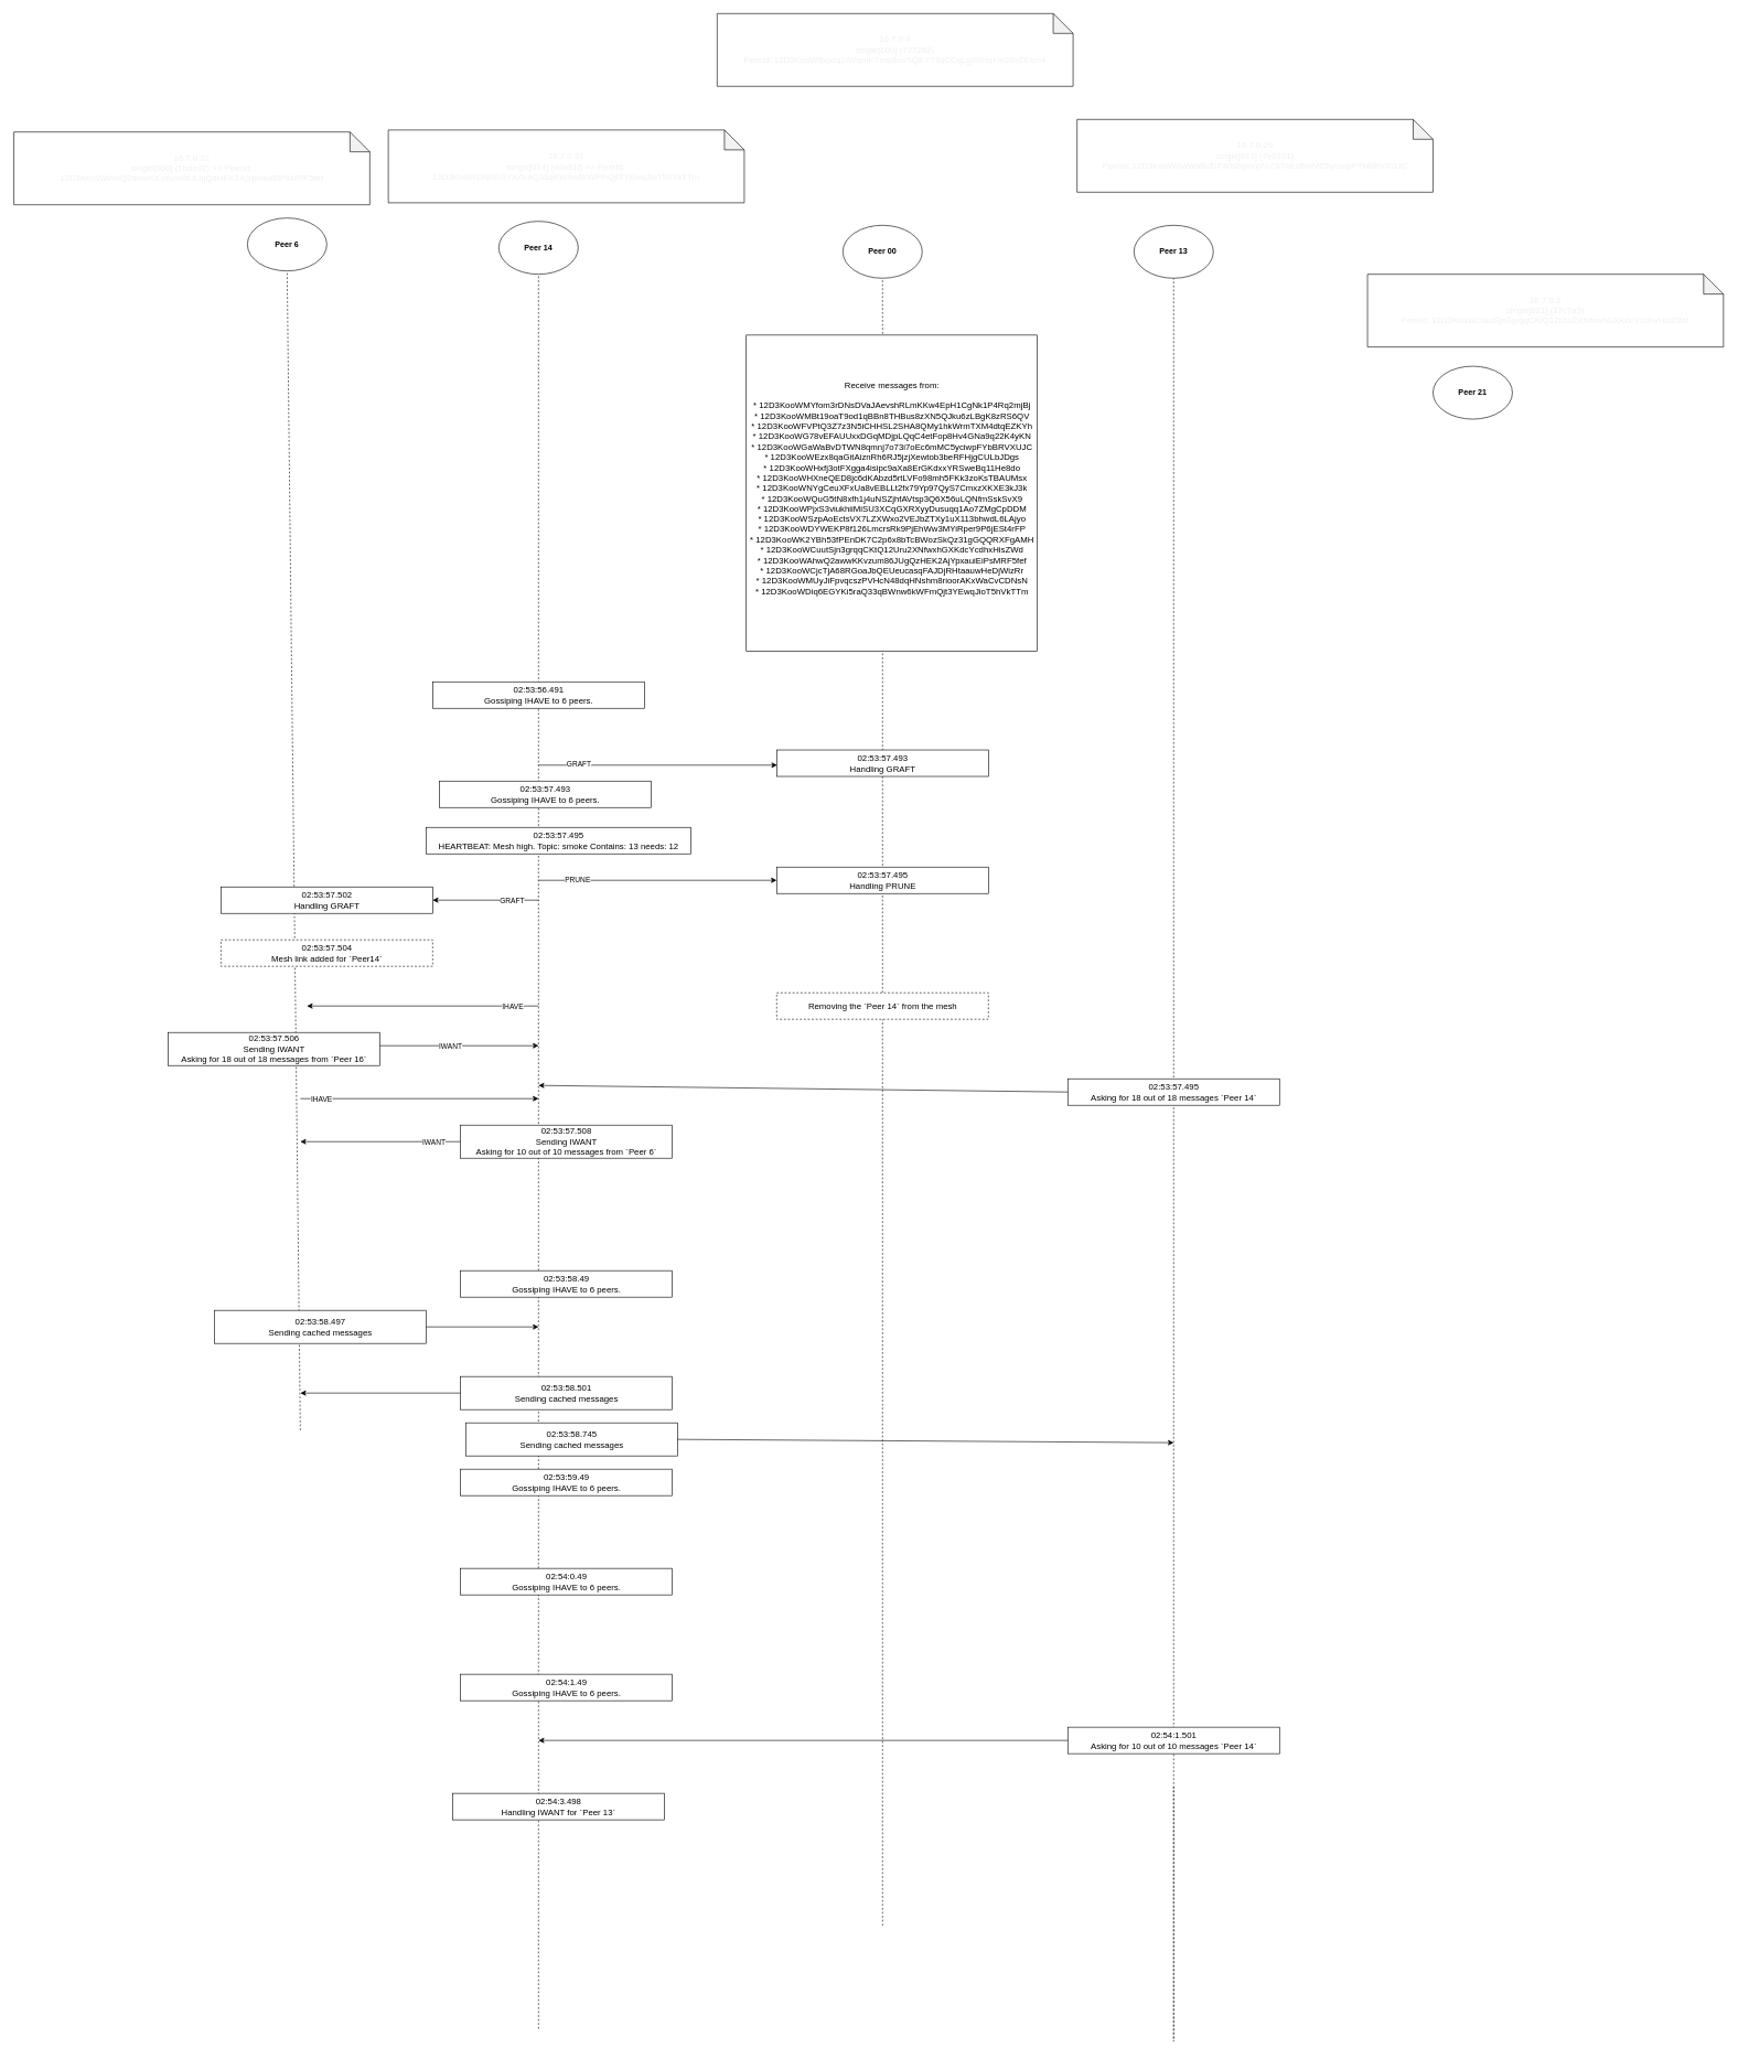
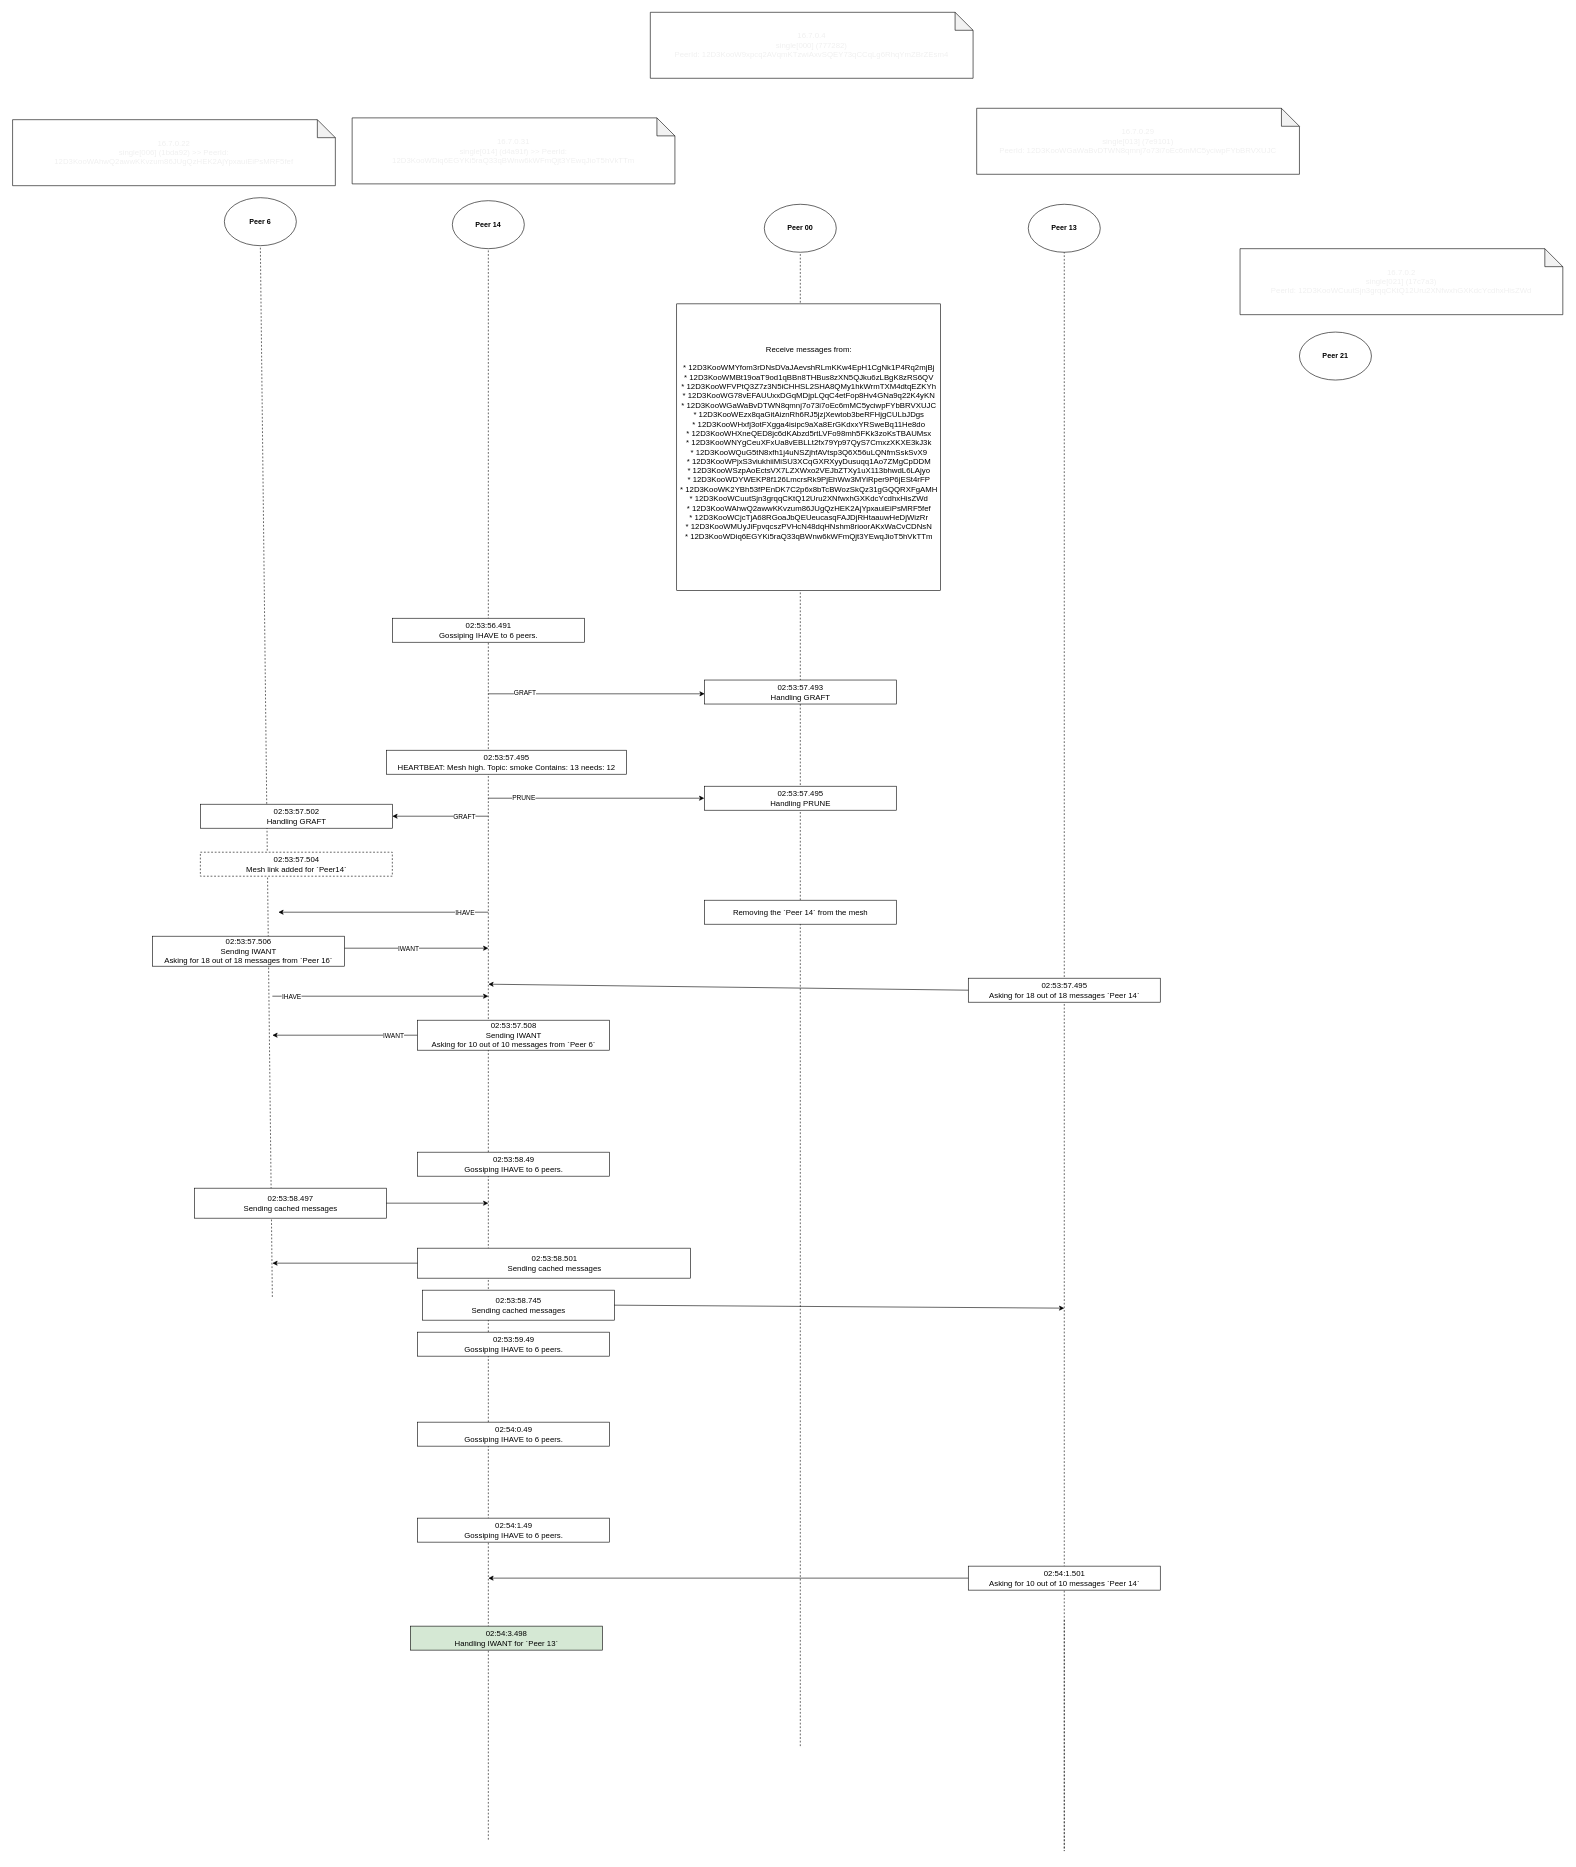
- <mxCell id="41" value="02:53:57.493&lt;br&gt;Gossiping IHAVE to 6 peers." style="html=1;dashed=0;whitespace=wrap;fontSize=13;" vertex="1" parent="1"><mxGeometry x="663" y="1180" width="320" height="40" as="geometry" /></mxCell>
- <mxCell id="20" value="Removing the `Peer 14` from the mesh" style="html=1;dashed=1;whitespace=wrap;fontSize=13;" vertex="1" parent="1"><mxGeometry x="1173" y="1500" width="320" height="40" as="geometry" /></mxCell>
+ <mxCell id="20" value="Removing the `Peer 14` from the mesh" style="html=1;dashed=0;whitespace=wrap;fontSize=13;" vertex="1" parent="1"><mxGeometry x="1173" y="1500" width="320" height="40" as="geometry" /></mxCell>
- <mxCell id="37" value="02:53:58.501&lt;br&gt;Sending cached messages" style="html=1;dashed=0;whitespace=wrap;fontSize=13;" vertex="1" parent="1"><mxGeometry x="695" y="2080" width="320" height="50" as="geometry" /></mxCell>
+ <mxCell id="37" value="02:53:58.501&lt;br&gt;Sending cached messages" style="html=1;dashed=0;whitespace=wrap;fontSize=13;" vertex="1" parent="1"><mxGeometry x="695" y="2080" width="455" height="50" as="geometry" /></mxCell>
- <mxCell id="55" value="02:54:3.498&lt;br&gt;Handling IWANT for `Peer 13`" style="html=1;dashed=0;whitespace=wrap;fontSize=13;" vertex="1" parent="1"><mxGeometry x="683" y="2710" width="320" height="40" as="geometry" /></mxCell>
+ <mxCell id="55" value="02:54:3.498&lt;br&gt;Handling IWANT for `Peer 13`" style="html=1;dashed=0;whitespace=wrap;fontSize=13;fillColor=#d5e8d4;" vertex="1" parent="1"><mxGeometry x="683" y="2710" width="320" height="40" as="geometry" /></mxCell>
